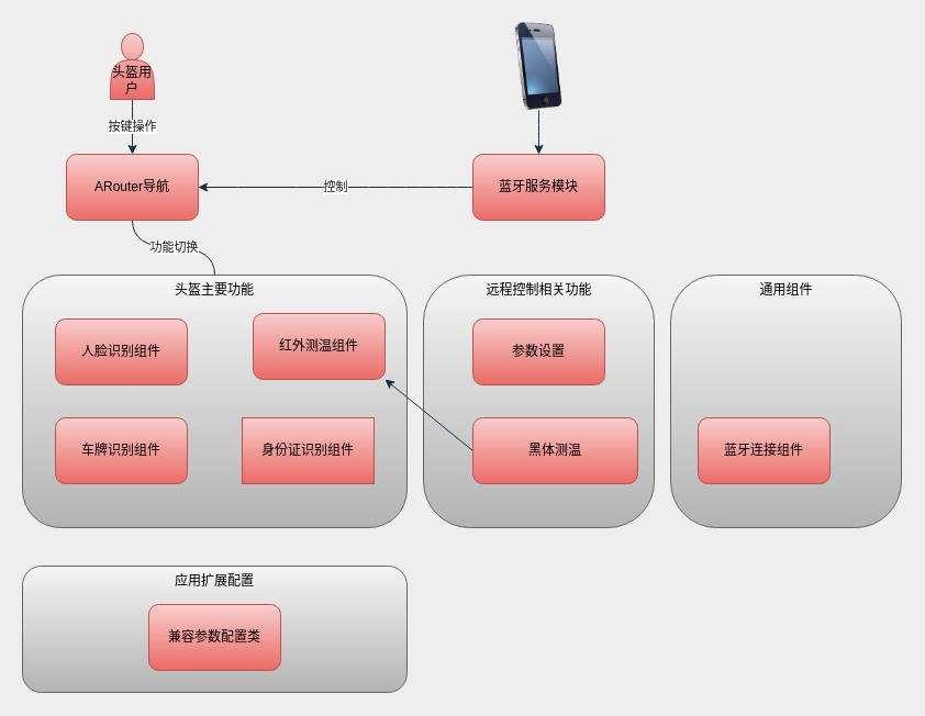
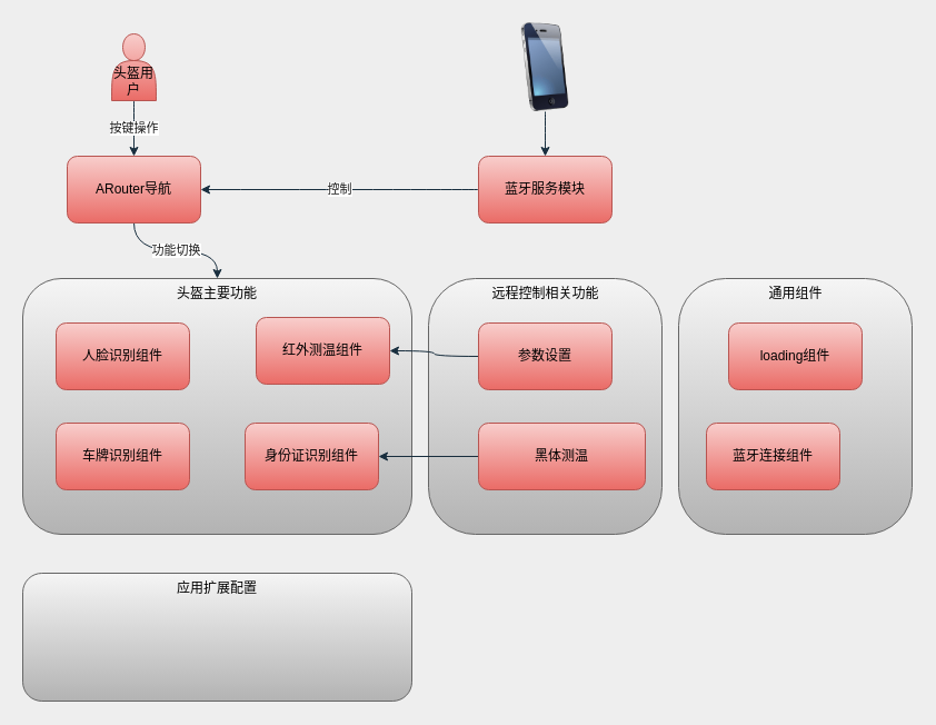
- <mxCell id="6" value="功能切换" style="edgeStyle=orthogonalEdgeStyle;curved=1;rounded=1;sketch=0;orthogonalLoop=1;jettySize=auto;html=1;entryX=0.5;entryY=0;entryDx=0;entryDy=0;strokeColor=#182E3E;fontColor=#1A1A1A;endArrow=none;" edge="1" parent="1" source="7" target="3"><mxGeometry relative="1" as="geometry" /></mxCell>
+ <mxCell id="6" value="功能切换" style="edgeStyle=orthogonalEdgeStyle;curved=1;rounded=1;sketch=0;orthogonalLoop=1;jettySize=auto;html=1;entryX=0.5;entryY=0;entryDx=0;entryDy=0;strokeColor=#182E3E;fontColor=#1A1A1A;" edge="1" parent="1" source="7" target="3"><mxGeometry relative="1" as="geometry" /></mxCell>
+ <mxCell id="15" style="edgeStyle=orthogonalEdgeStyle;curved=1;rounded=1;sketch=0;orthogonalLoop=1;jettySize=auto;html=1;strokeColor=#182E3E;fontColor=#1A1A1A;" edge="1" parent="1" source="16" target="12"><mxGeometry relative="1" as="geometry" /></mxCell>
+ <mxCell id="21" value="loading组件" style="whiteSpace=wrap;html=1;fillColor=#f8cecc;strokeColor=#b85450;rounded=1;gradientColor=#ea6b66;" vertex="1" parent="1"><mxGeometry x="655" y="290" width="120" height="60" as="geometry" /></mxCell>
- <mxCell id="19" style="rounded=1;sketch=0;orthogonalLoop=1;jettySize=auto;html=1;entryX=1;entryY=1;entryDx=0;entryDy=0;strokeColor=#182E3E;fontColor=#1A1A1A;exitX=0;exitY=0.5;exitDx=0;exitDy=0;" edge="1" parent="1" source="20" target="12"><mxGeometry relative="1" as="geometry" /></mxCell>
+ <mxCell id="19" style="rounded=1;sketch=0;orthogonalLoop=1;jettySize=auto;html=1;strokeColor=#182E3E;fontColor=#1A1A1A;exitX=0;exitY=0.5;exitDx=0;exitDy=0;" edge="1" parent="1" source="20" target="5"><mxGeometry relative="1" as="geometry" /></mxCell>
- <mxCell id="5" value="身份证识别组件" style="whiteSpace=wrap;html=1;fillColor=#f8cecc;strokeColor=#b85450;gradientColor=#ea6b66;rounded=0;" vertex="1" parent="1"><mxGeometry x="220" y="380" width="120" height="60" as="geometry" /></mxCell>
+ <mxCell id="5" value="身份证识别组件" style="whiteSpace=wrap;html=1;fillColor=#f8cecc;strokeColor=#b85450;rounded=1;gradientColor=#ea6b66;" vertex="1" parent="1"><mxGeometry x="220" y="380" width="120" height="60" as="geometry" /></mxCell>
- <mxCell id="24" value="兼容参数配置类" style="whiteSpace=wrap;html=1;fillColor=#f8cecc;strokeColor=#b85450;rounded=1;gradientColor=#ea6b66;" vertex="1" parent="1"><mxGeometry x="135" y="550" width="120" height="60" as="geometry" /></mxCell>
